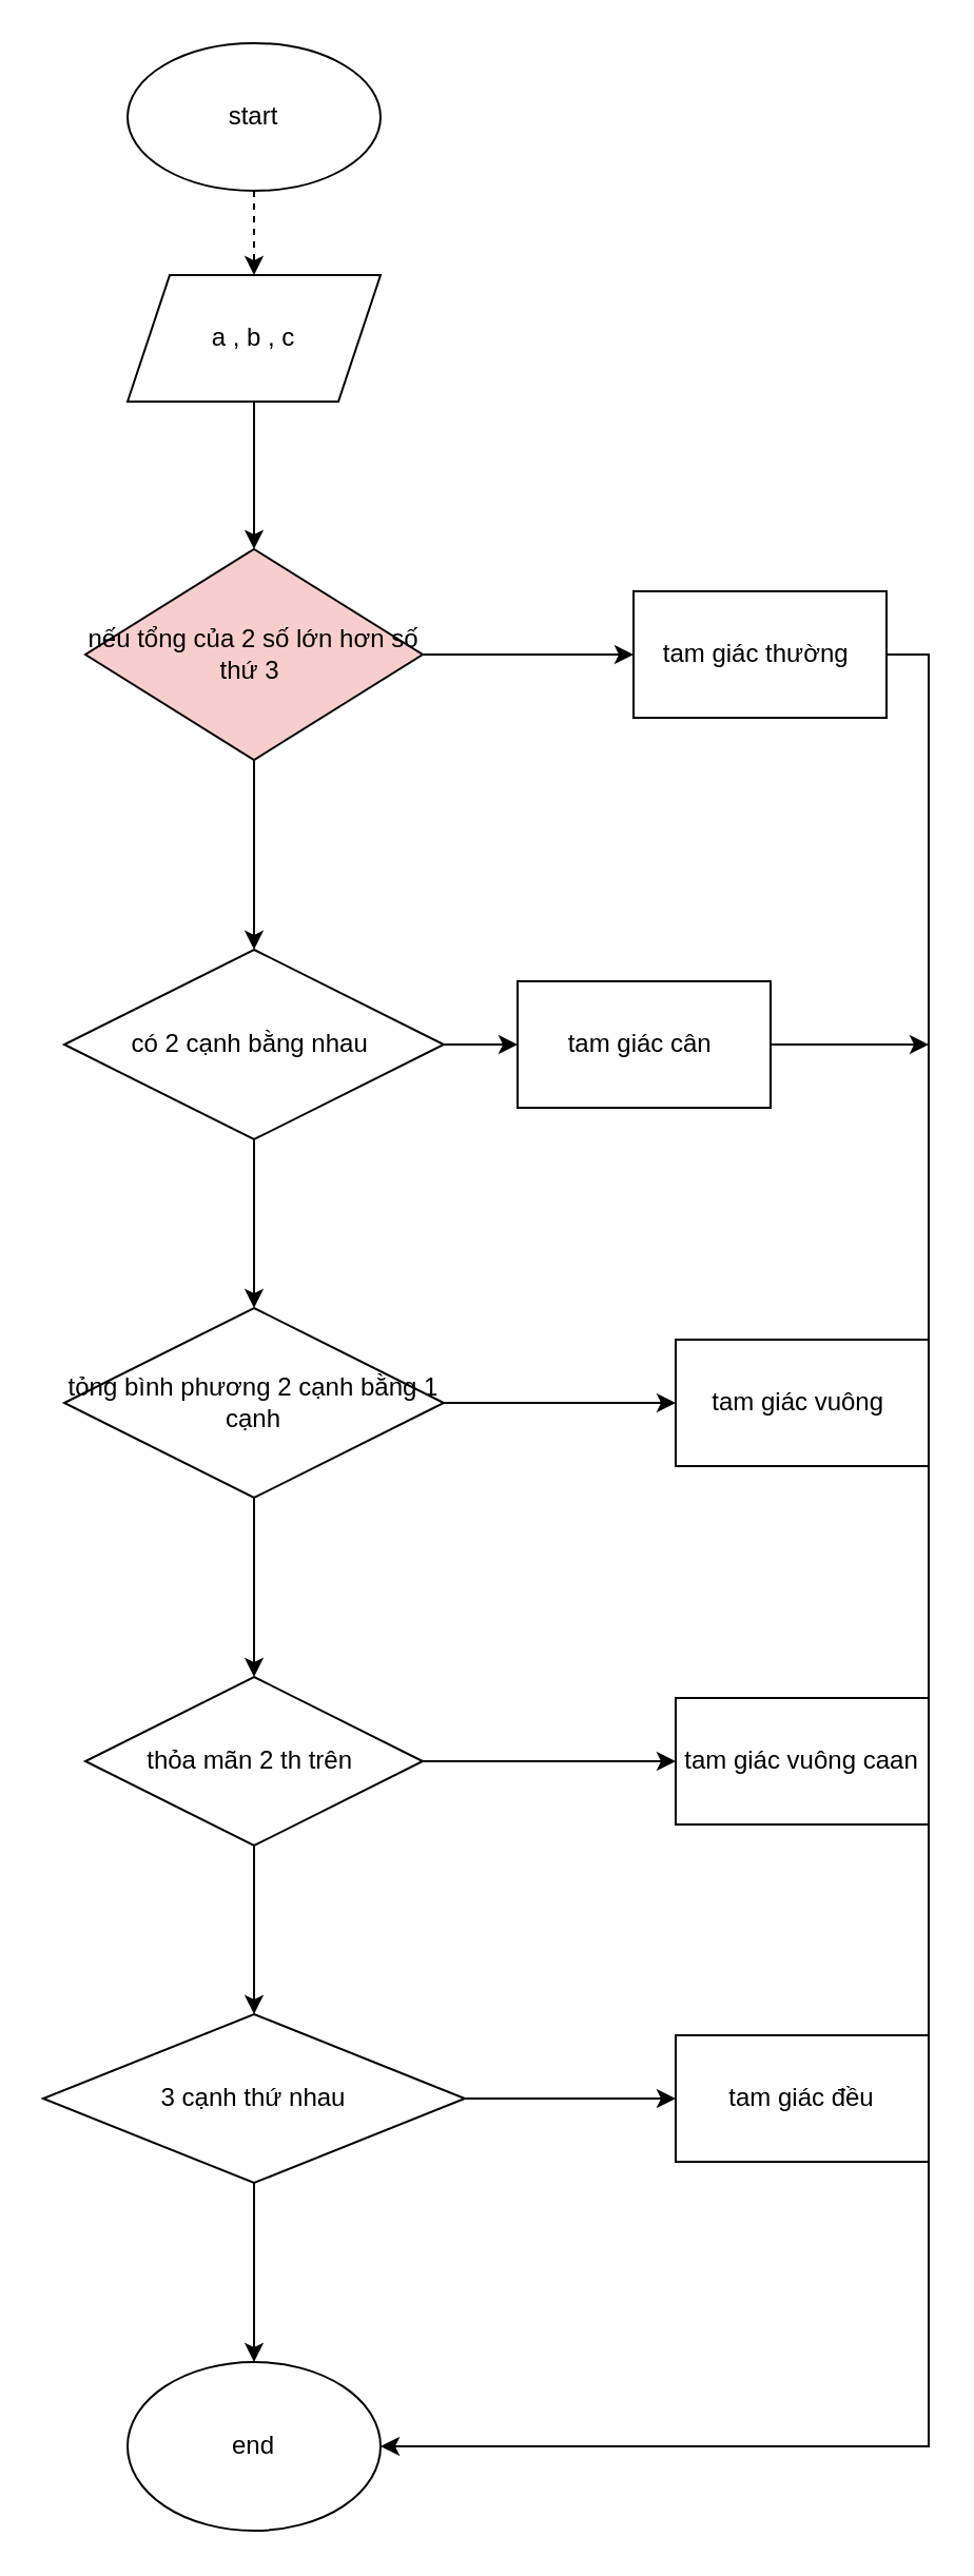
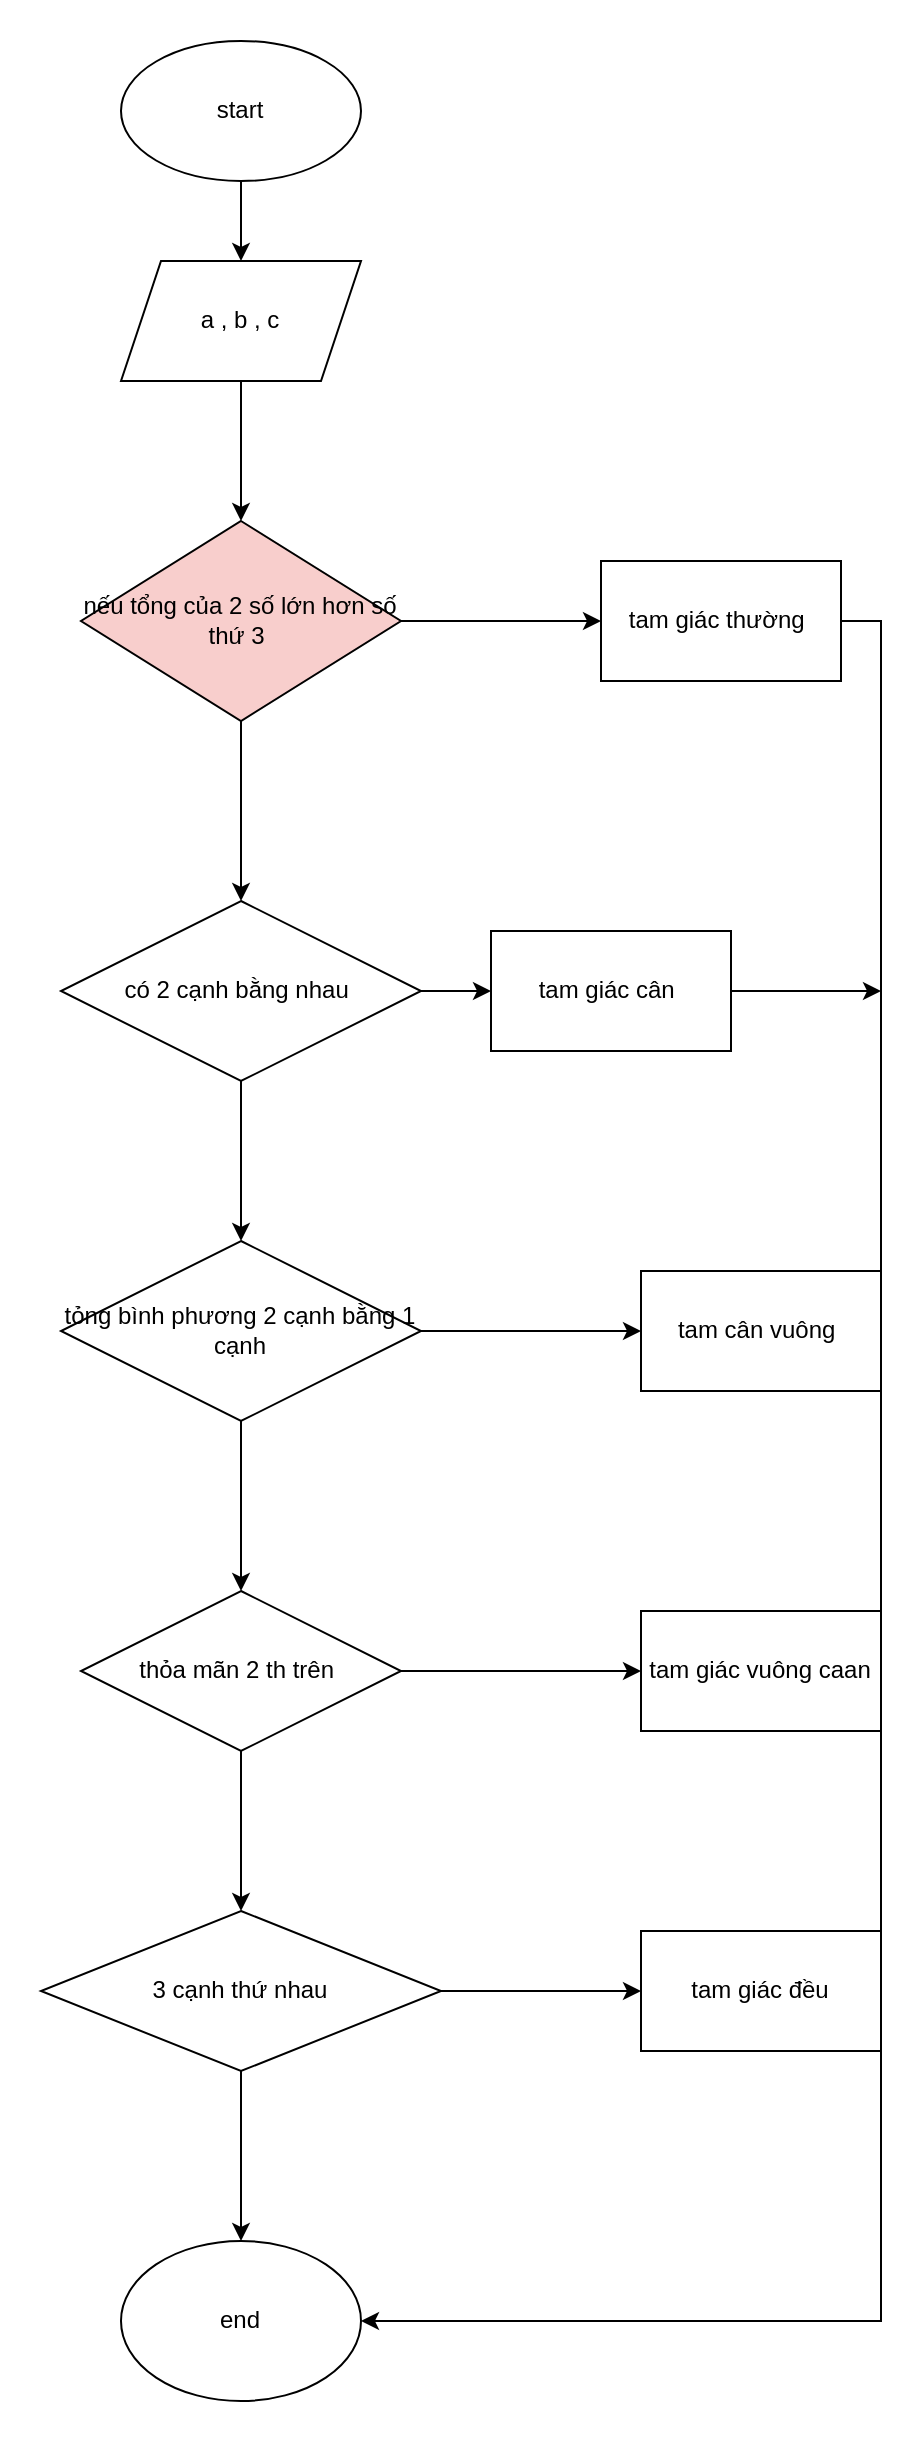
- <mxCell id="2" value="" style="edgeStyle=orthogonalEdgeStyle;rounded=0;orthogonalLoop=1;jettySize=auto;html=1;dashed=1;" edge="1" parent="1" source="3" target="5"><mxGeometry relative="1" as="geometry" /></mxCell>
+ <mxCell id="2" value="" style="edgeStyle=orthogonalEdgeStyle;rounded=0;orthogonalLoop=1;jettySize=auto;html=1;" edge="1" parent="1" source="3" target="5"><mxGeometry relative="1" as="geometry" /></mxCell>
- <mxCell id="20" value="tam giác vuông&amp;nbsp;" style="whiteSpace=wrap;html=1;" vertex="1" parent="1"><mxGeometry x="320" y="635" width="120" height="60" as="geometry" /></mxCell>
+ <mxCell id="20" value="tam cân vuông&amp;nbsp;" style="whiteSpace=wrap;html=1;" vertex="1" parent="1"><mxGeometry x="320" y="635" width="120" height="60" as="geometry" /></mxCell>
